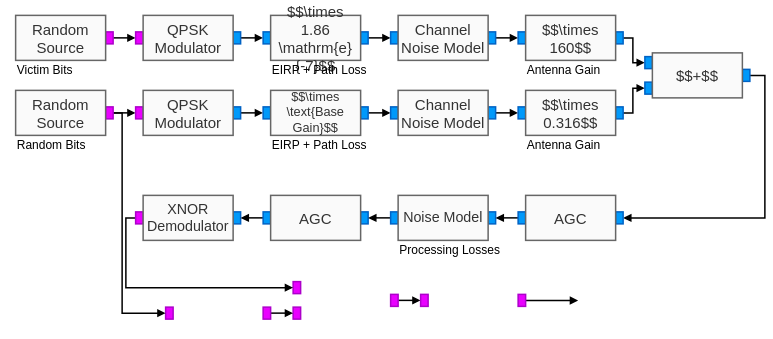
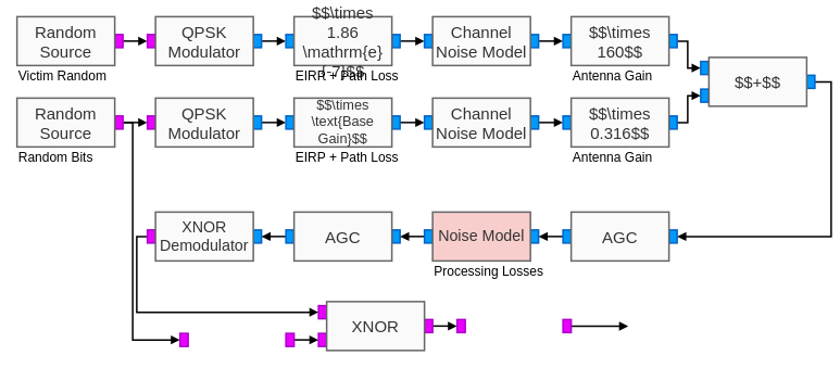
- <mxCell id="73" value="Victim Bits" style="text;html=1;strokeColor=none;fillColor=none;align=left;verticalAlign=middle;whiteSpace=wrap;rounded=0;fontSize=16;strokeWidth=2;" vertex="1" parent="1"><mxGeometry x="20" y="78" width="145" height="30" as="geometry" /></mxCell>
+ <mxCell id="73" value="Victim Random" style="text;html=1;strokeColor=none;fillColor=none;align=left;verticalAlign=middle;whiteSpace=wrap;rounded=0;fontSize=16;strokeWidth=2;" vertex="1" parent="1"><mxGeometry x="20" y="78" width="145" height="30" as="geometry" /></mxCell>
- <mxCell id="69" value="Noise Model" style="rounded=0;whiteSpace=wrap;html=1;fillColor=#FAFAFA;fontColor=#333333;strokeColor=#666666;fontSize=19;strokeWidth=2;" vertex="1" parent="1"><mxGeometry x="530" y="260" width="120" height="60" as="geometry" /></mxCell>
+ <mxCell id="69" value="Noise Model" style="rounded=0;whiteSpace=wrap;html=1;fillColor=#f8cecc;fontColor=#333333;strokeColor=#666666;fontSize=19;strokeWidth=2;" vertex="1" parent="1"><mxGeometry x="530" y="260" width="120" height="60" as="geometry" /></mxCell>
+ <mxCell id="72" value="XNOR" style="rounded=0;whiteSpace=wrap;html=1;fillColor=#FAFAFA;fontColor=#333333;strokeColor=#666666;fontSize=20;strokeWidth=2;" vertex="1" parent="1"><mxGeometry x="400" y="370" width="120" height="60" as="geometry" /></mxCell>
